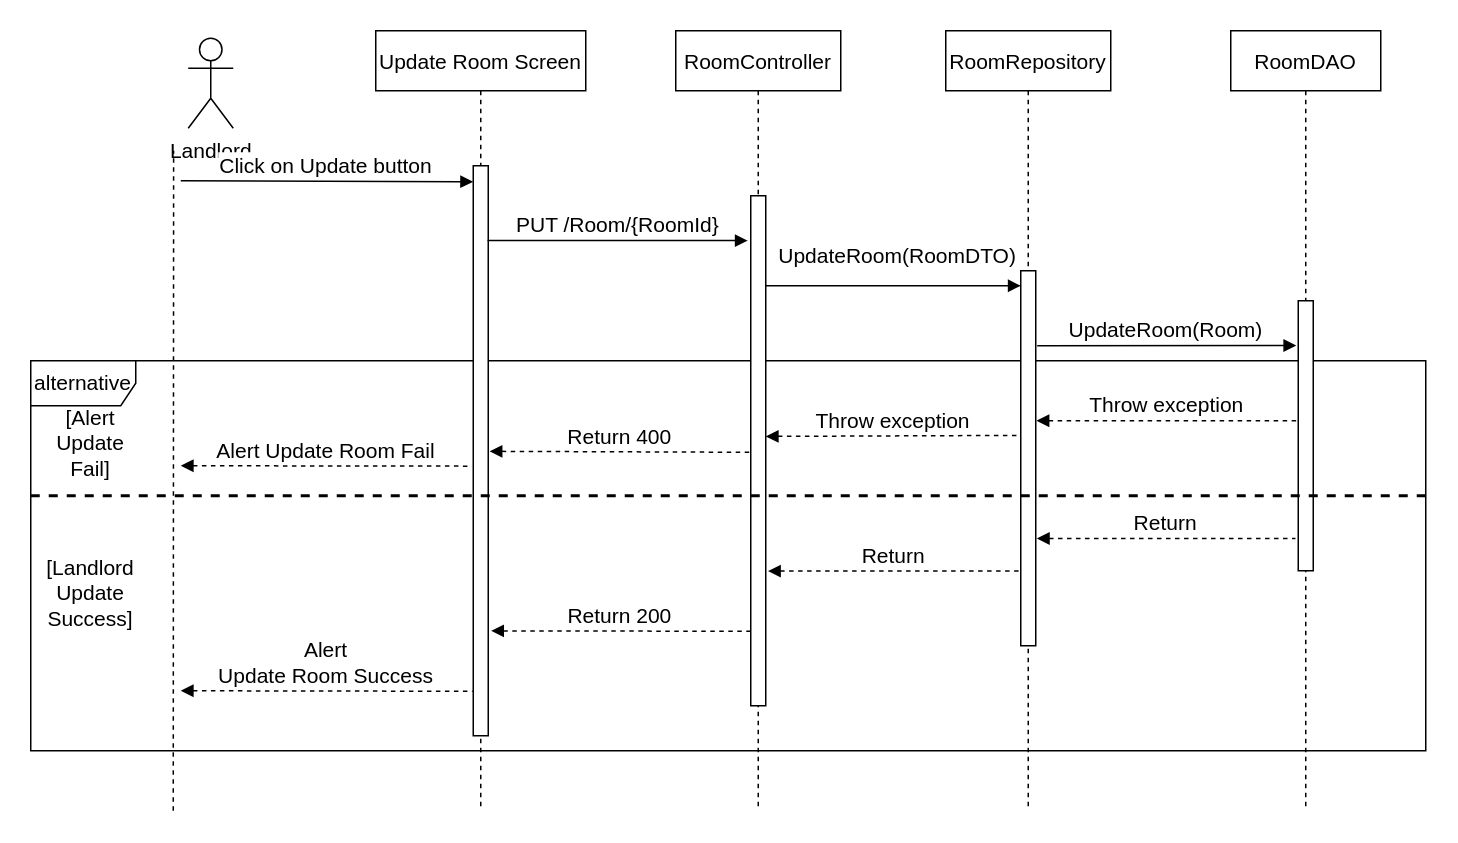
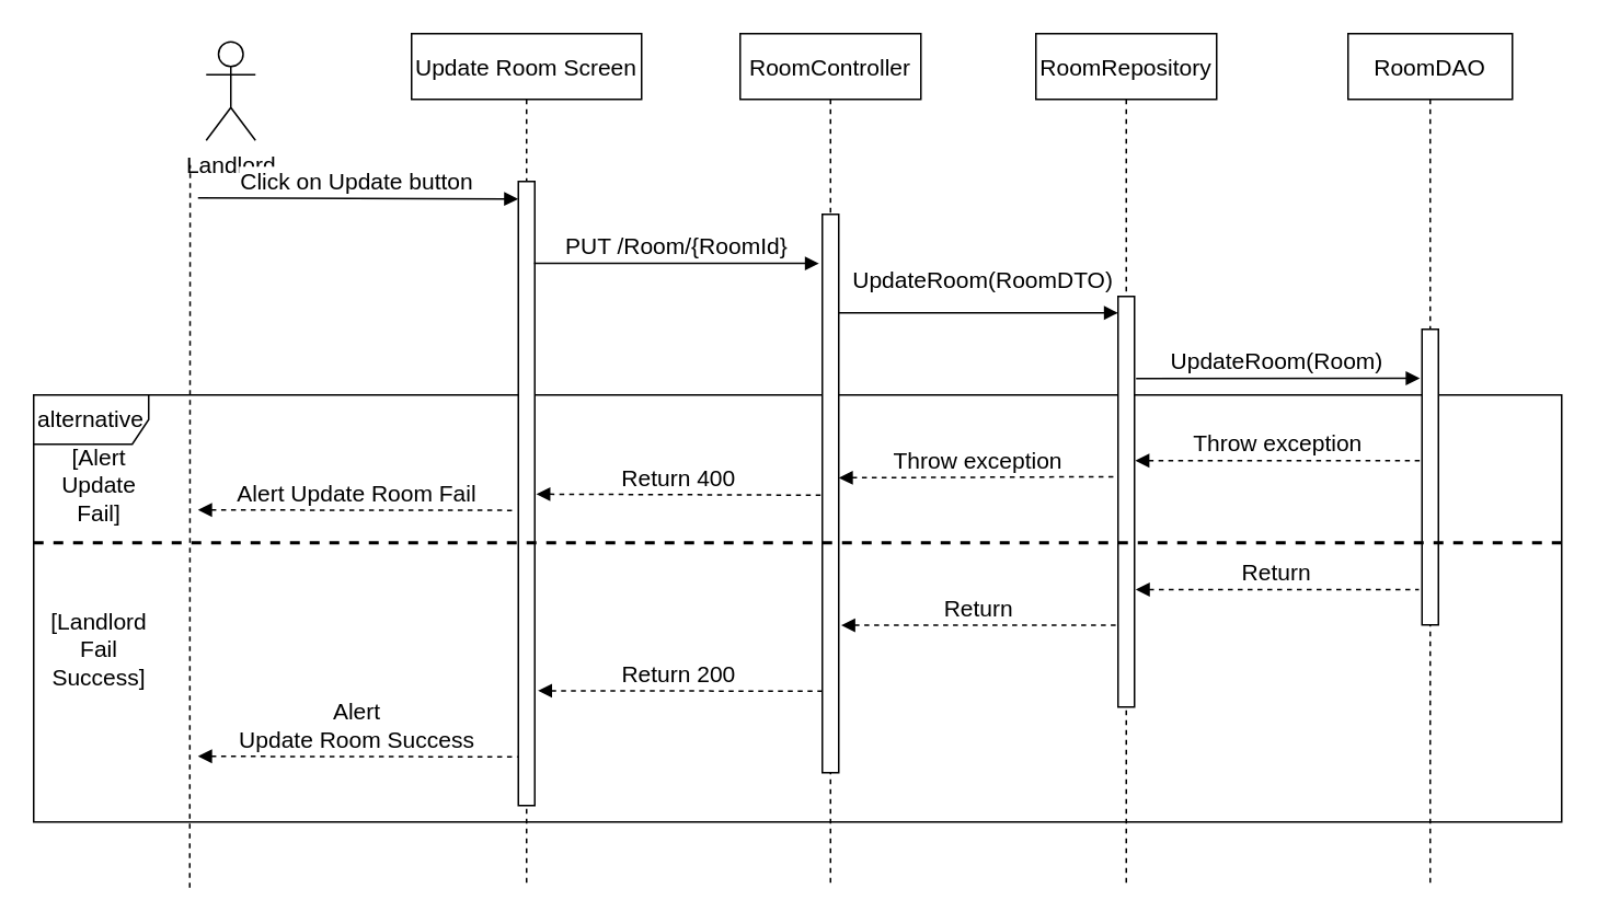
- <mxCell id="24" value="[Landlord Update Success]" style="text;html=1;strokeColor=none;fillColor=none;align=center;verticalAlign=middle;whiteSpace=wrap;rounded=0;fontSize=14;" parent="1" vertex="1"><mxGeometry x="30" y="380" width="60" height="30" as="geometry" /></mxCell>
+ <mxCell id="24" value="[Landlord Fail Success]" style="text;html=1;strokeColor=none;fillColor=none;align=center;verticalAlign=middle;whiteSpace=wrap;rounded=0;fontSize=14;" parent="1" vertex="1"><mxGeometry x="30" y="380" width="60" height="30" as="geometry" /></mxCell>
